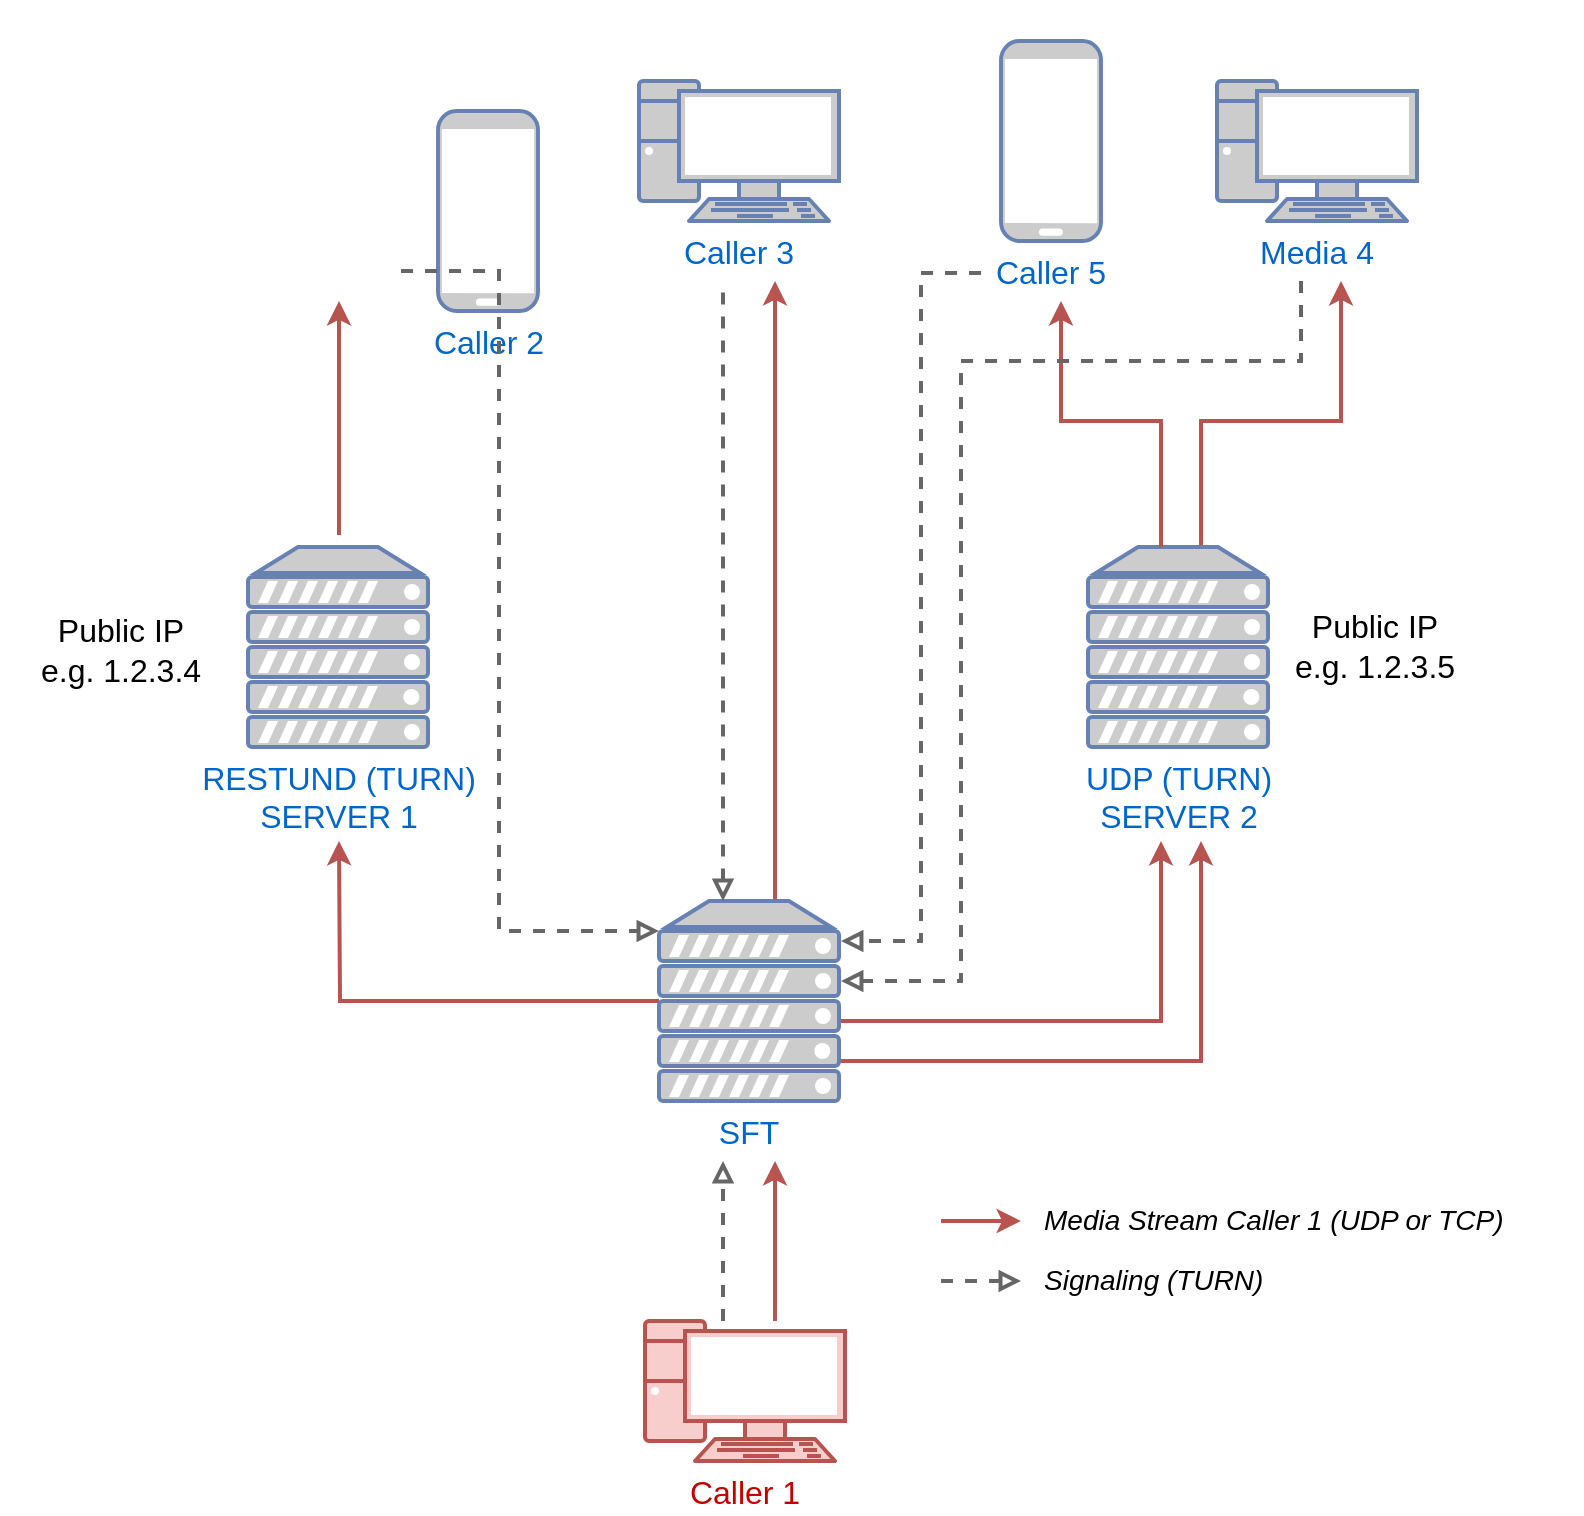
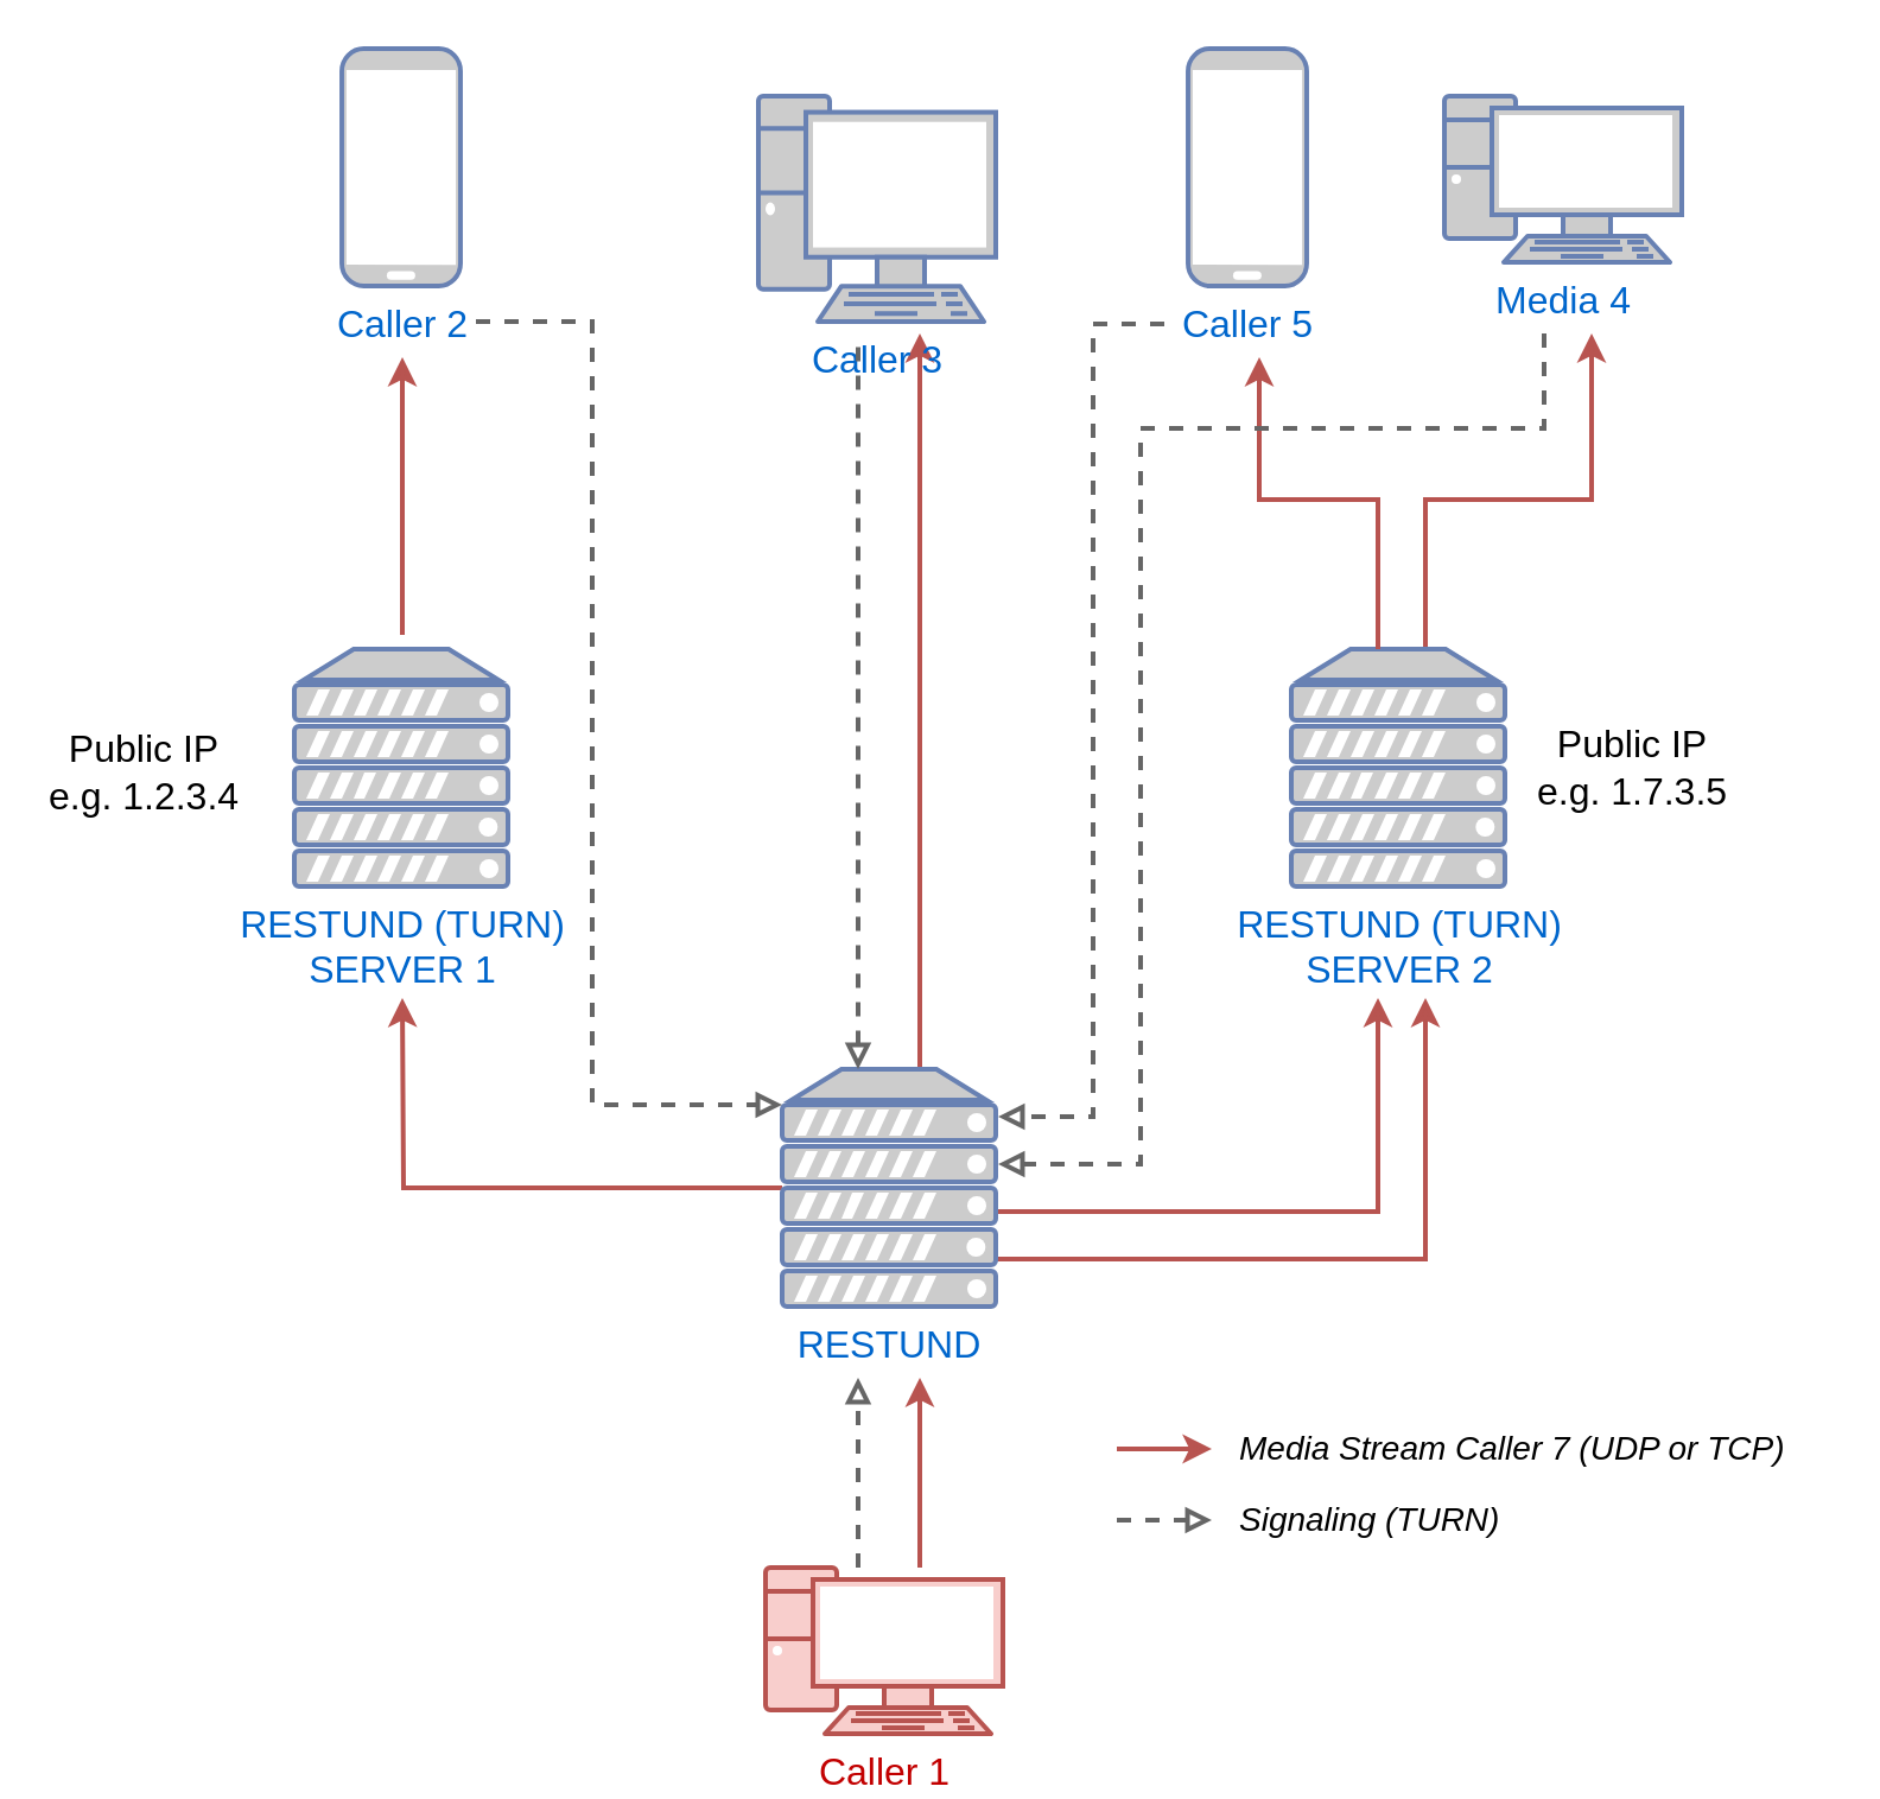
- <mxCell id="21" value="&lt;div style=&quot;font-size: 16px&quot;&gt;Caller 3&lt;br&gt;&lt;/div&gt;" style="fontColor=#0066CC;verticalAlign=top;verticalLabelPosition=bottom;labelPosition=center;align=center;html=1;outlineConnect=0;fillColor=#CCCCCC;strokeColor=#6881B3;gradientColor=none;gradientDirection=north;strokeWidth=2;shape=mxgraph.networks.pc;fontSize=16;" vertex="1" parent="1"><mxGeometry x="319" y="40" width="100" height="70" as="geometry" /></mxCell>
+ <mxCell id="21" value="&lt;div style=&quot;font-size: 16px&quot;&gt;Caller 3&lt;br&gt;&lt;/div&gt;" style="fontColor=#0066CC;verticalAlign=top;verticalLabelPosition=bottom;labelPosition=center;align=center;html=1;outlineConnect=0;fillColor=#CCCCCC;strokeColor=#6881B3;gradientColor=none;gradientDirection=north;strokeWidth=2;shape=mxgraph.networks.pc;fontSize=16;" vertex="1" parent="1"><mxGeometry x="319" y="40" width="100" height="95" as="geometry" /></mxCell>
- <mxCell id="7" value="Caller 2" style="fontColor=#0066CC;verticalAlign=top;verticalLabelPosition=bottom;labelPosition=center;align=center;html=1;outlineConnect=0;fillColor=#CCCCCC;strokeColor=#6881B3;gradientColor=none;gradientDirection=north;strokeWidth=2;shape=mxgraph.networks.mobile;fontSize=16;" parent="1" vertex="1"><mxGeometry x="218.5" y="55" width="50" height="100" as="geometry" /></mxCell>
+ <mxCell id="7" value="Caller 2" style="fontColor=#0066CC;verticalAlign=top;verticalLabelPosition=bottom;labelPosition=center;align=center;html=1;outlineConnect=0;fillColor=#CCCCCC;strokeColor=#6881B3;gradientColor=none;gradientDirection=north;strokeWidth=2;shape=mxgraph.networks.mobile;fontSize=16;" parent="1" vertex="1"><mxGeometry x="143.5" y="20" width="50" height="100" as="geometry" /></mxCell>
- <mxCell id="13" value="&lt;div style=&quot;font-size: 16px;&quot;&gt;Public IP &lt;br style=&quot;font-size: 16px;&quot;&gt;&lt;/div&gt;&lt;div style=&quot;font-size: 16px;&quot;&gt;e.g. 1.2.3.5&lt;/div&gt;" style="text;html=1;resizable=0;autosize=1;align=center;verticalAlign=middle;points=[];fillColor=none;strokeColor=none;rounded=0;fontSize=16;" parent="1" vertex="1"><mxGeometry x="647" y="308" width="80" height="30" as="geometry" /></mxCell>
+ <mxCell id="13" value="&lt;div style=&quot;font-size: 16px;&quot;&gt;Public IP &lt;br style=&quot;font-size: 16px;&quot;&gt;&lt;/div&gt;&lt;div style=&quot;font-size: 16px;&quot;&gt;e.g. 1.7.3.5&lt;/div&gt;" style="text;html=1;resizable=0;autosize=1;align=center;verticalAlign=middle;points=[];fillColor=none;strokeColor=none;rounded=0;fontSize=16;" parent="1" vertex="1"><mxGeometry x="647" y="308" width="80" height="30" as="geometry" /></mxCell>
- <mxCell id="4" value="UDP (TURN)&lt;br style=&quot;font-size: 16px;&quot;&gt;&lt;div style=&quot;font-size: 16px;&quot;&gt;SERVER 2&lt;br style=&quot;font-size: 16px;&quot;&gt;&lt;/div&gt;" style="fontColor=#0066CC;verticalAlign=top;verticalLabelPosition=bottom;labelPosition=center;align=center;html=1;outlineConnect=0;fillColor=#CCCCCC;strokeColor=#6881B3;gradientColor=none;gradientDirection=north;strokeWidth=2;shape=mxgraph.networks.server;fontSize=16;" parent="1" vertex="1"><mxGeometry x="543.5" y="273" width="90" height="100" as="geometry" /></mxCell>
+ <mxCell id="4" value="RESTUND (TURN)&lt;br style=&quot;font-size: 16px;&quot;&gt;&lt;div style=&quot;font-size: 16px;&quot;&gt;SERVER 2&lt;br style=&quot;font-size: 16px;&quot;&gt;&lt;/div&gt;" style="fontColor=#0066CC;verticalAlign=top;verticalLabelPosition=bottom;labelPosition=center;align=center;html=1;outlineConnect=0;fillColor=#CCCCCC;strokeColor=#6881B3;gradientColor=none;gradientDirection=north;strokeWidth=2;shape=mxgraph.networks.server;fontSize=16;" parent="1" vertex="1"><mxGeometry x="543.5" y="273" width="90" height="100" as="geometry" /></mxCell>
- <mxCell id="18" value="SFT" style="fontColor=#0066CC;verticalAlign=top;verticalLabelPosition=bottom;labelPosition=center;align=center;html=1;outlineConnect=0;fillColor=#CCCCCC;strokeColor=#6881B3;gradientColor=none;gradientDirection=north;strokeWidth=2;shape=mxgraph.networks.server;fontSize=16;" vertex="1" parent="1"><mxGeometry x="329" y="450" width="90" height="100" as="geometry" /></mxCell>
+ <mxCell id="18" value="RESTUND" style="fontColor=#0066CC;verticalAlign=top;verticalLabelPosition=bottom;labelPosition=center;align=center;html=1;outlineConnect=0;fillColor=#CCCCCC;strokeColor=#6881B3;gradientColor=none;gradientDirection=north;strokeWidth=2;shape=mxgraph.networks.server;fontSize=16;" vertex="1" parent="1"><mxGeometry x="329" y="450" width="90" height="100" as="geometry" /></mxCell>
- <mxCell id="28" value="Media Stream Caller 1 (UDP or TCP)" style="text;html=1;strokeColor=none;fillColor=none;align=left;verticalAlign=middle;whiteSpace=wrap;rounded=0;fontSize=14;fontStyle=2" vertex="1" parent="1"><mxGeometry x="520" y="600" width="250" height="20" as="geometry" /></mxCell>
+ <mxCell id="28" value="Media Stream Caller 7 (UDP or TCP)" style="text;html=1;strokeColor=none;fillColor=none;align=left;verticalAlign=middle;whiteSpace=wrap;rounded=0;fontSize=14;fontStyle=2" vertex="1" parent="1"><mxGeometry x="520" y="600" width="250" height="20" as="geometry" /></mxCell>
